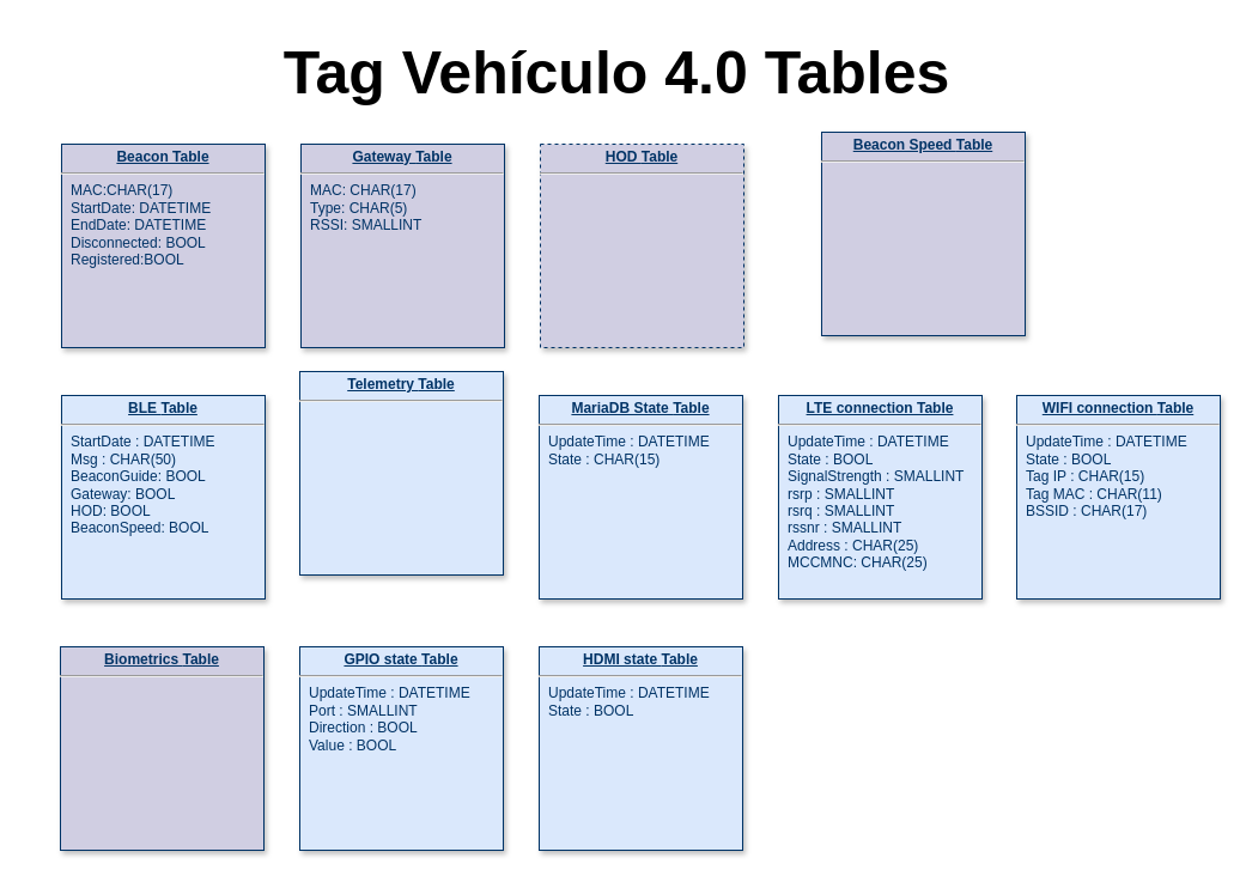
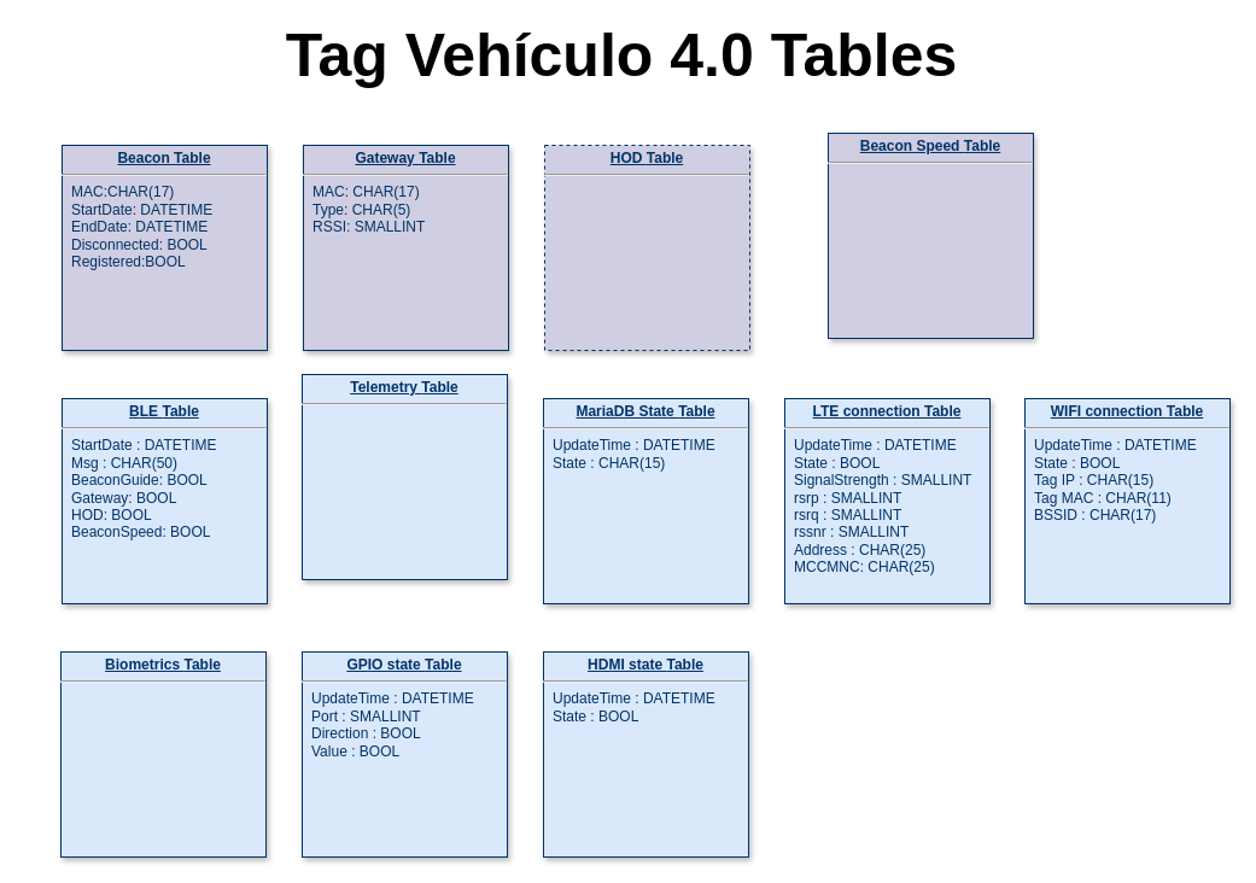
- <mxCell id="14" value="Tag Vehículo 4.0 Tables" style="text;html=1;align=center;verticalAlign=middle;whiteSpace=wrap;rounded=0;fontSize=50;fontStyle=1" parent="1" vertex="1"><mxGeometry x="20" y="35" width="990" height="50" as="geometry" /></mxCell>
+ <mxCell id="14" value="Tag Vehículo 4.0 Tables" style="text;html=1;align=center;verticalAlign=middle;whiteSpace=wrap;rounded=0;fontSize=50;fontStyle=1" parent="1" vertex="1"><mxGeometry x="20" y="20" width="990" height="50" as="geometry" /></mxCell>
- <mxCell id="11" value="&lt;p style=&quot;margin: 0px; margin-top: 4px; text-align: center; text-decoration: underline;&quot;&gt;&lt;b&gt;Biometrics&amp;nbsp;&lt;/b&gt;&lt;b style=&quot;background-color: initial;&quot;&gt;Table&lt;/b&gt;&lt;/p&gt;&lt;hr&gt;&lt;p style=&quot;margin: 0px; margin-left: 8px;&quot;&gt;&lt;br&gt;&lt;/p&gt;" style="verticalAlign=top;align=left;overflow=fill;fontSize=12;fontFamily=Helvetica;html=1;strokeColor=#003366;shadow=1;fillColor=#d0cee2;fontColor=#003366;" parent="1" vertex="1"><mxGeometry x="50" y="540" width="170" height="170" as="geometry" /></mxCell>
+ <mxCell id="11" value="&lt;p style=&quot;margin: 0px; margin-top: 4px; text-align: center; text-decoration: underline;&quot;&gt;&lt;b&gt;Biometrics&amp;nbsp;&lt;/b&gt;&lt;b style=&quot;background-color: initial;&quot;&gt;Table&lt;/b&gt;&lt;/p&gt;&lt;hr&gt;&lt;p style=&quot;margin: 0px; margin-left: 8px;&quot;&gt;&lt;br&gt;&lt;/p&gt;" style="verticalAlign=top;align=left;overflow=fill;fontSize=12;fontFamily=Helvetica;html=1;strokeColor=#003366;shadow=1;fillColor=#DAE8FC;fontColor=#003366" parent="1" vertex="1"><mxGeometry x="50" y="540" width="170" height="170" as="geometry" /></mxCell>
